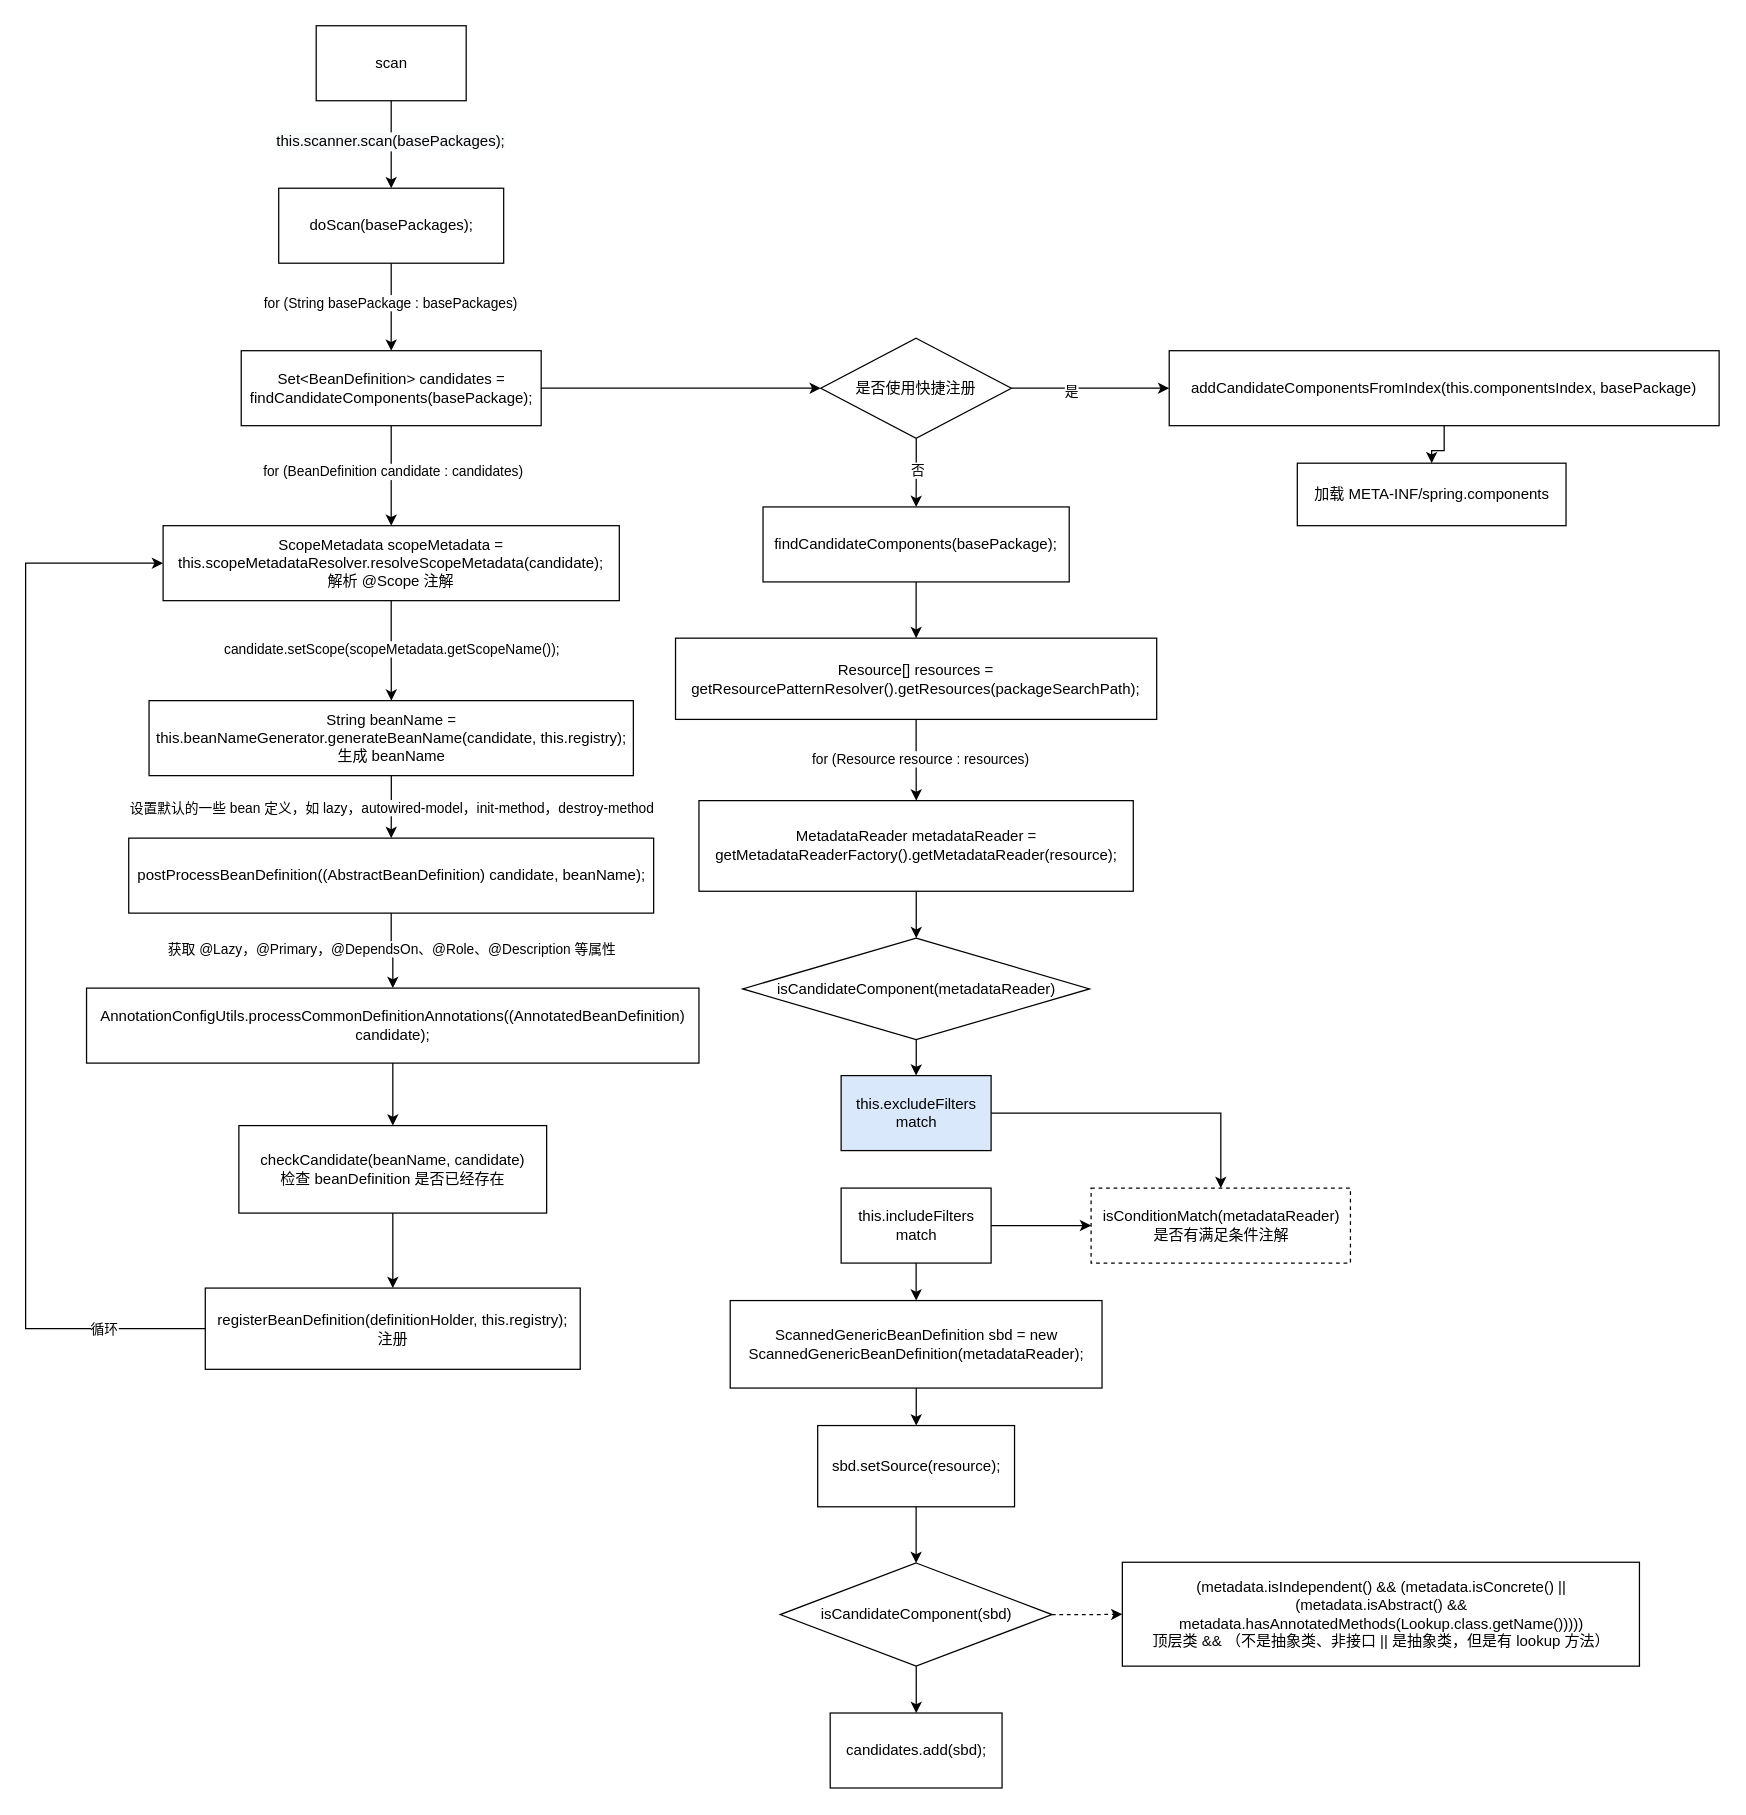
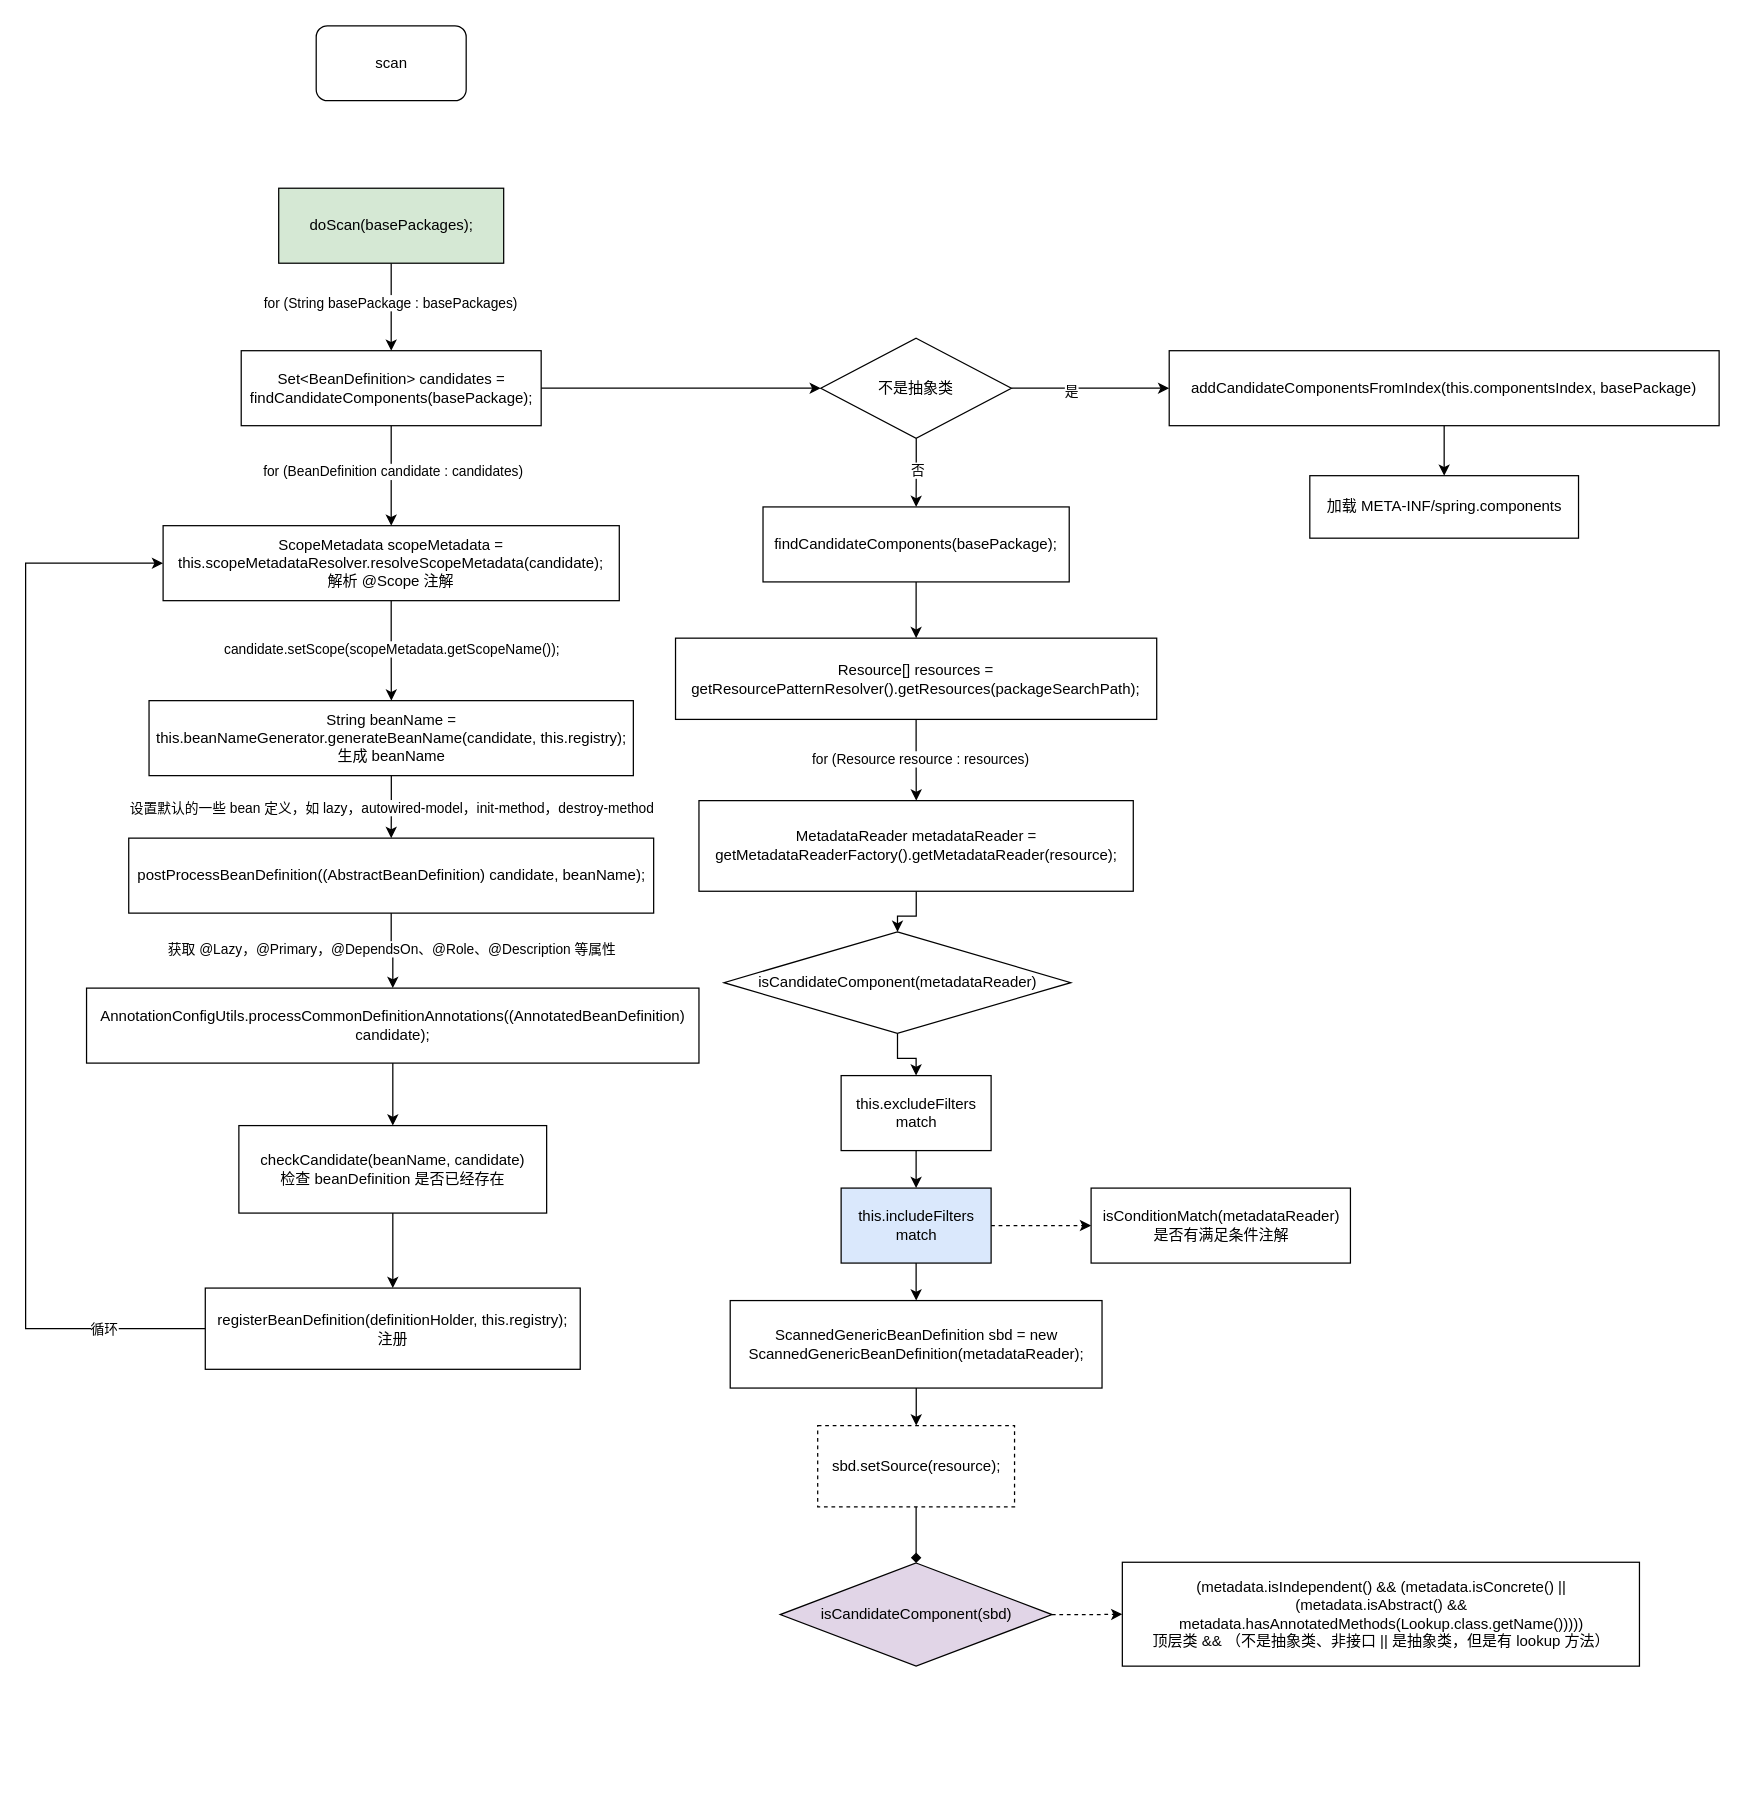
- <mxCell id="4" value="scan" style="rounded=0;whiteSpace=wrap;html=1;" vertex="1" parent="1"><mxGeometry x="252.5" y="20" width="120" height="60" as="geometry" /></mxCell>
+ <mxCell id="4" value="scan" style="whiteSpace=wrap;html=1;rounded=1;" vertex="1" parent="1"><mxGeometry x="252.5" y="20" width="120" height="60" as="geometry" /></mxCell>
- <mxCell id="2" value="" style="edgeStyle=orthogonalEdgeStyle;rounded=0;orthogonalLoop=1;jettySize=auto;html=1;" edge="1" parent="1" source="4" target="7"><mxGeometry relative="1" as="geometry" /></mxCell>
- <mxCell id="3" value="&lt;span style=&quot;font-size: 12px ; background-color: rgb(248 , 249 , 250)&quot;&gt;this.scanner.scan(basePackages);&lt;/span&gt;" style="edgeLabel;html=1;align=center;verticalAlign=middle;resizable=0;points=[];" vertex="1" connectable="0" parent="2"><mxGeometry x="-0.075" y="-1" relative="1" as="geometry"><mxPoint as="offset" /></mxGeometry></mxCell>
- <mxCell id="7" value="doScan(basePackages);" style="rounded=0;whiteSpace=wrap;html=1;" vertex="1" parent="1"><mxGeometry x="222.5" y="150" width="180" height="60" as="geometry" /></mxCell>
+ <mxCell id="7" value="doScan(basePackages);" style="rounded=0;whiteSpace=wrap;html=1;fillColor=#d5e8d4;" vertex="1" parent="1"><mxGeometry x="222.5" y="150" width="180" height="60" as="geometry" /></mxCell>
- <mxCell id="16" value="是否使用快捷注册" style="rhombus;whiteSpace=wrap;html=1;rounded=0;" vertex="1" parent="1"><mxGeometry x="656.25" y="270" width="152.5" height="80" as="geometry" /></mxCell>
+ <mxCell id="16" value="不是抽象类" style="rhombus;whiteSpace=wrap;html=1;rounded=0;" vertex="1" parent="1"><mxGeometry x="656.25" y="270" width="152.5" height="80" as="geometry" /></mxCell>
- <mxCell id="43" value="加载 META-INF/spring.components" style="whiteSpace=wrap;html=1;rounded=0;" vertex="1" parent="1"><mxGeometry x="1037.5" y="370" width="215" height="50" as="geometry" /></mxCell>
+ <mxCell id="43" value="加载 META-INF/spring.components" style="whiteSpace=wrap;html=1;rounded=0;" vertex="1" parent="1"><mxGeometry x="1047.5" y="380" width="215" height="50" as="geometry" /></mxCell>
- <mxCell id="27" value="isCandidateComponent(metadataReader)" style="rhombus;whiteSpace=wrap;html=1;rounded=0;" vertex="1" parent="1"><mxGeometry x="593.75" y="750" width="277.5" height="81.25" as="geometry" /></mxCell>
+ <mxCell id="27" value="isCandidateComponent(metadataReader)" style="rhombus;whiteSpace=wrap;html=1;rounded=0;" vertex="1" parent="1"><mxGeometry x="578.75" y="745" width="277.5" height="81.25" as="geometry" /></mxCell>
- <mxCell id="29" value="this.excludeFilters&lt;br&gt;match" style="whiteSpace=wrap;html=1;rounded=0;fillColor=#dae8fc;" vertex="1" parent="1"><mxGeometry x="672.5" y="860.005" width="120" height="60" as="geometry" /></mxCell>
+ <mxCell id="29" value="this.excludeFilters&lt;br&gt;match" style="whiteSpace=wrap;html=1;rounded=0;" vertex="1" parent="1"><mxGeometry x="672.5" y="860.005" width="120" height="60" as="geometry" /></mxCell>
- <mxCell id="28" value="" style="edgeStyle=orthogonalEdgeStyle;rounded=0;orthogonalLoop=1;jettySize=auto;html=1;" edge="1" parent="1" source="29" target="33"><mxGeometry relative="1" as="geometry" /></mxCell>
+ <mxCell id="28" value="" style="edgeStyle=orthogonalEdgeStyle;rounded=0;orthogonalLoop=1;jettySize=auto;html=1;" edge="1" parent="1" source="29" target="32"><mxGeometry relative="1" as="geometry" /></mxCell>
- <mxCell id="32" value="this.includeFilters&lt;br&gt;match" style="whiteSpace=wrap;html=1;rounded=0;" vertex="1" parent="1"><mxGeometry x="672.5" y="950.005" width="120" height="60" as="geometry" /></mxCell>
+ <mxCell id="32" value="this.includeFilters&lt;br&gt;match" style="whiteSpace=wrap;html=1;rounded=0;fillColor=#dae8fc;" vertex="1" parent="1"><mxGeometry x="672.5" y="950.005" width="120" height="60" as="geometry" /></mxCell>
- <mxCell id="30" value="" style="edgeStyle=orthogonalEdgeStyle;rounded=0;orthogonalLoop=1;jettySize=auto;html=1;dashed=0;" edge="1" parent="1" source="32" target="33"><mxGeometry relative="1" as="geometry" /></mxCell>
+ <mxCell id="30" value="" style="edgeStyle=orthogonalEdgeStyle;rounded=0;orthogonalLoop=1;jettySize=auto;html=1;dashed=1;" edge="1" parent="1" source="32" target="33"><mxGeometry relative="1" as="geometry" /></mxCell>
- <mxCell id="33" value="isConditionMatch(metadataReader)&lt;br&gt;是否有满足条件注解" style="whiteSpace=wrap;html=1;rounded=0;dashed=1;" vertex="1" parent="1"><mxGeometry x="872.5" y="950.01" width="207.5" height="59.99" as="geometry" /></mxCell>
+ <mxCell id="33" value="isConditionMatch(metadataReader)&lt;br&gt;是否有满足条件注解" style="whiteSpace=wrap;html=1;rounded=0;" vertex="1" parent="1"><mxGeometry x="872.5" y="950.01" width="207.5" height="59.99" as="geometry" /></mxCell>
- <mxCell id="37" value="sbd.setSource(resource);" style="whiteSpace=wrap;html=1;rounded=0;" vertex="1" parent="1"><mxGeometry x="653.75" y="1140" width="157.5" height="65" as="geometry" /></mxCell>
+ <mxCell id="37" value="sbd.setSource(resource);" style="whiteSpace=wrap;html=1;rounded=0;dashed=1;" vertex="1" parent="1"><mxGeometry x="653.75" y="1140" width="157.5" height="65" as="geometry" /></mxCell>
- <mxCell id="36" value="" style="edgeStyle=orthogonalEdgeStyle;rounded=0;orthogonalLoop=1;jettySize=auto;html=1;" edge="1" parent="1" source="37" target="40"><mxGeometry relative="1" as="geometry" /></mxCell>
+ <mxCell id="36" value="" style="edgeStyle=orthogonalEdgeStyle;rounded=0;orthogonalLoop=1;jettySize=auto;html=1;endArrow=diamond;" edge="1" parent="1" source="37" target="40"><mxGeometry relative="1" as="geometry" /></mxCell>
- <mxCell id="40" value="isCandidateComponent(sbd)" style="rhombus;whiteSpace=wrap;html=1;rounded=0;" vertex="1" parent="1"><mxGeometry x="623.75" y="1250" width="217.5" height="82.5" as="geometry" /></mxCell>
+ <mxCell id="40" value="isCandidateComponent(sbd)" style="rhombus;whiteSpace=wrap;html=1;rounded=0;fillColor=#e1d5e7;" vertex="1" parent="1"><mxGeometry x="623.75" y="1250" width="217.5" height="82.5" as="geometry" /></mxCell>
- <mxCell id="39" value="" style="edgeStyle=orthogonalEdgeStyle;rounded=0;orthogonalLoop=1;jettySize=auto;html=1;" edge="1" parent="1" source="40" target="42"><mxGeometry relative="1" as="geometry" /></mxCell>
- <mxCell id="42" value="candidates.add(sbd);" style="whiteSpace=wrap;html=1;rounded=0;" vertex="1" parent="1"><mxGeometry x="663.75" y="1370" width="137.5" height="60" as="geometry" /></mxCell>
